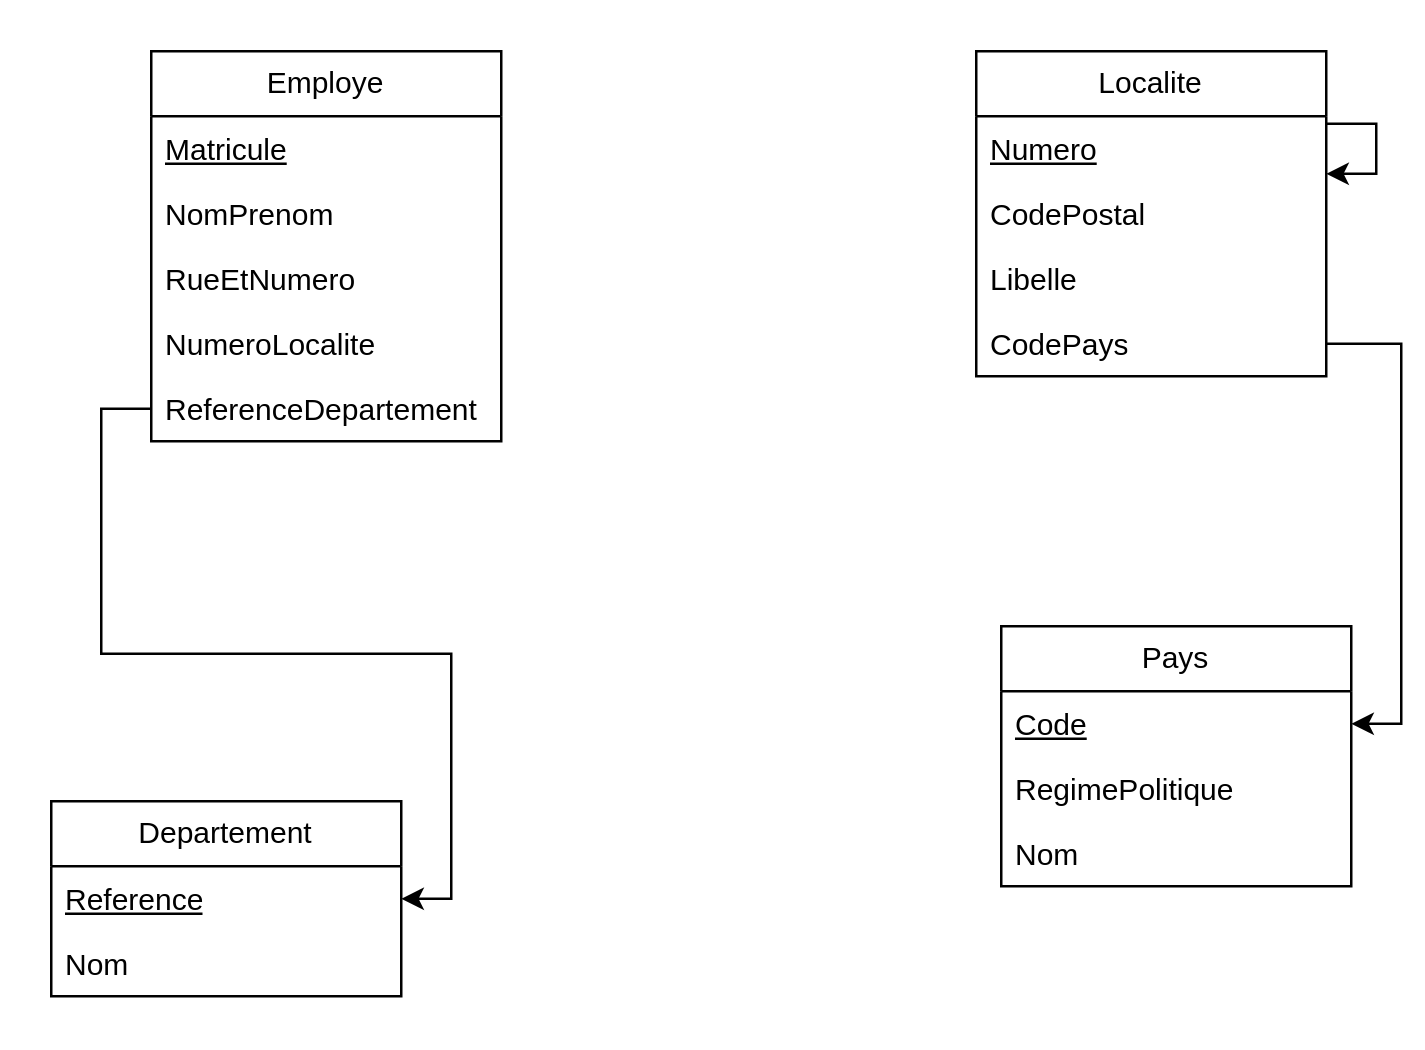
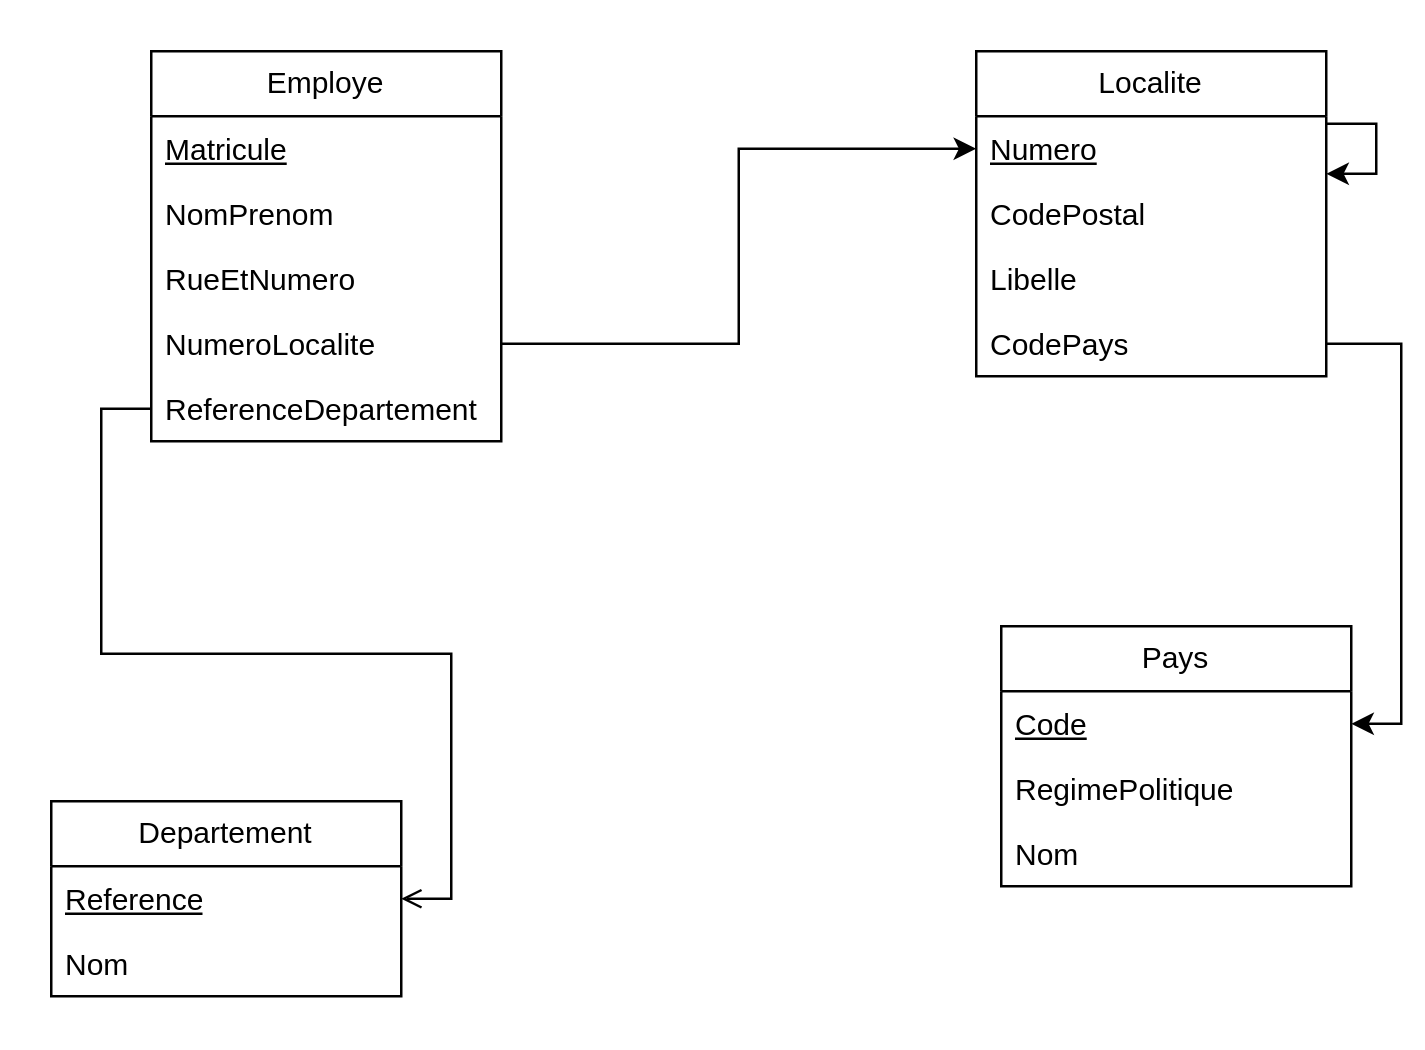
+ <mxCell id="21" style="edgeStyle=orthogonalEdgeStyle;rounded=0;orthogonalLoop=1;jettySize=auto;html=1;entryX=0;entryY=0.5;entryDx=0;entryDy=0;" edge="1" parent="1" source="6" target="9"><mxGeometry relative="1" as="geometry" /></mxCell>
- <mxCell id="22" style="edgeStyle=orthogonalEdgeStyle;rounded=0;orthogonalLoop=1;jettySize=auto;html=1;entryX=1;entryY=0.5;entryDx=0;entryDy=0;" edge="1" parent="1" source="7" target="15"><mxGeometry relative="1" as="geometry" /></mxCell>
+ <mxCell id="22" style="edgeStyle=orthogonalEdgeStyle;rounded=0;orthogonalLoop=1;jettySize=auto;html=1;entryX=1;entryY=0.5;entryDx=0;entryDy=0;endArrow=open;" edge="1" parent="1" source="7" target="15"><mxGeometry relative="1" as="geometry" /></mxCell>
